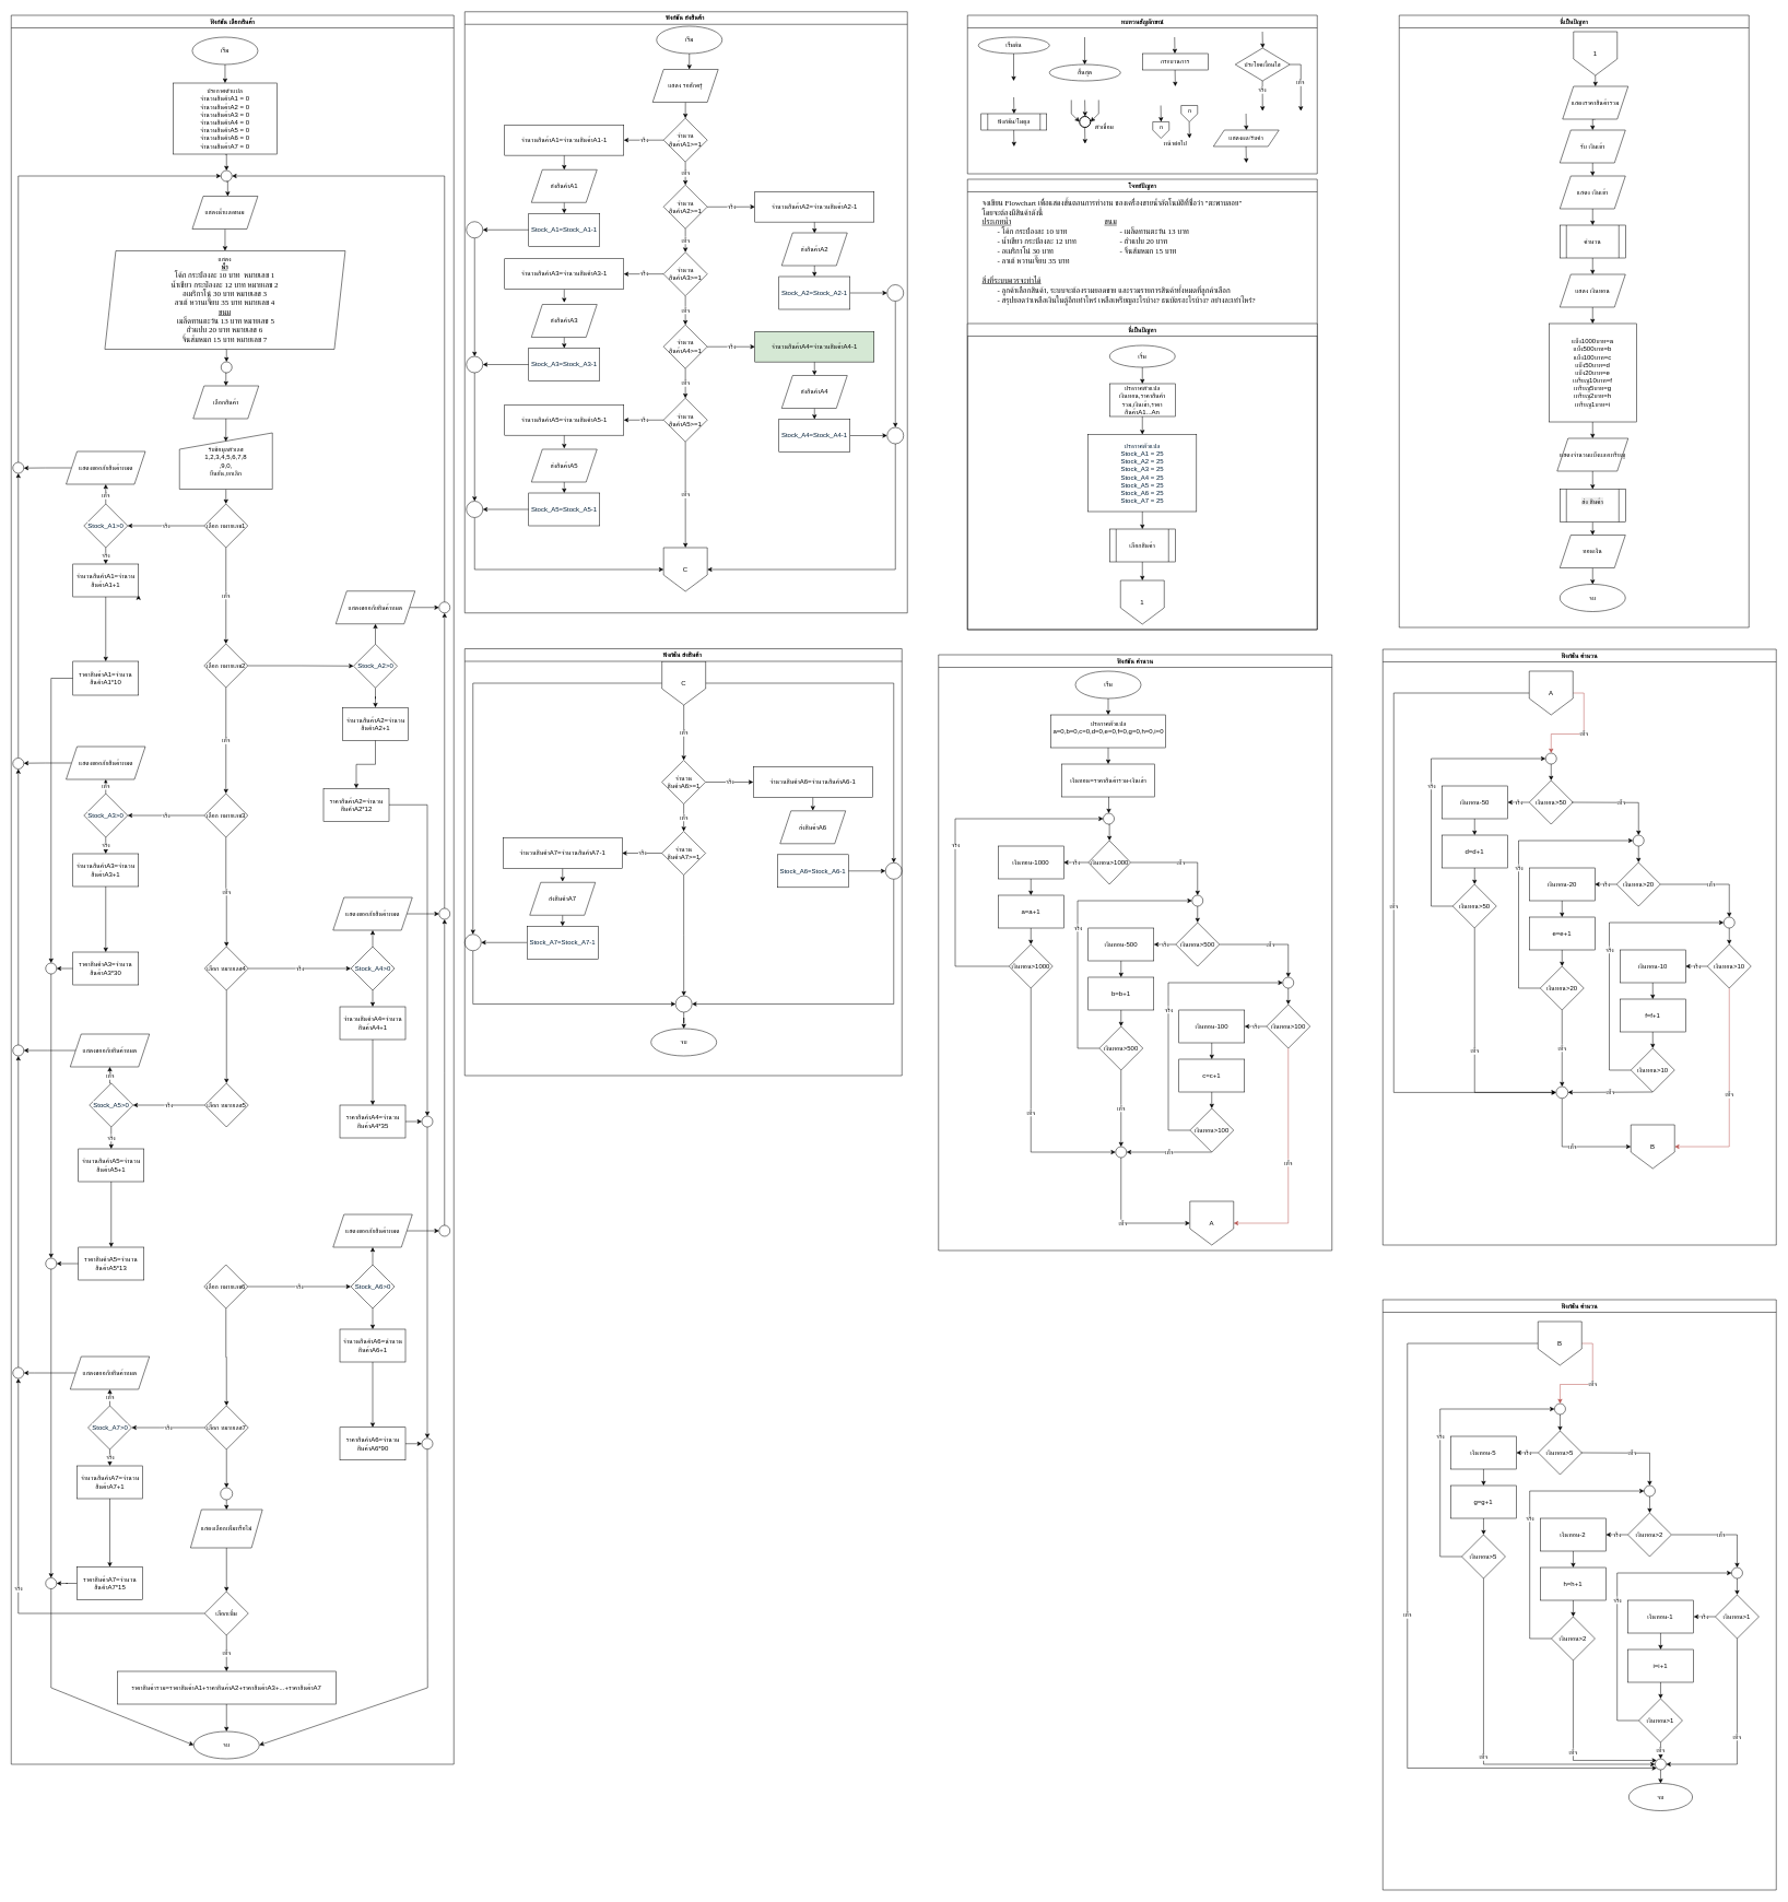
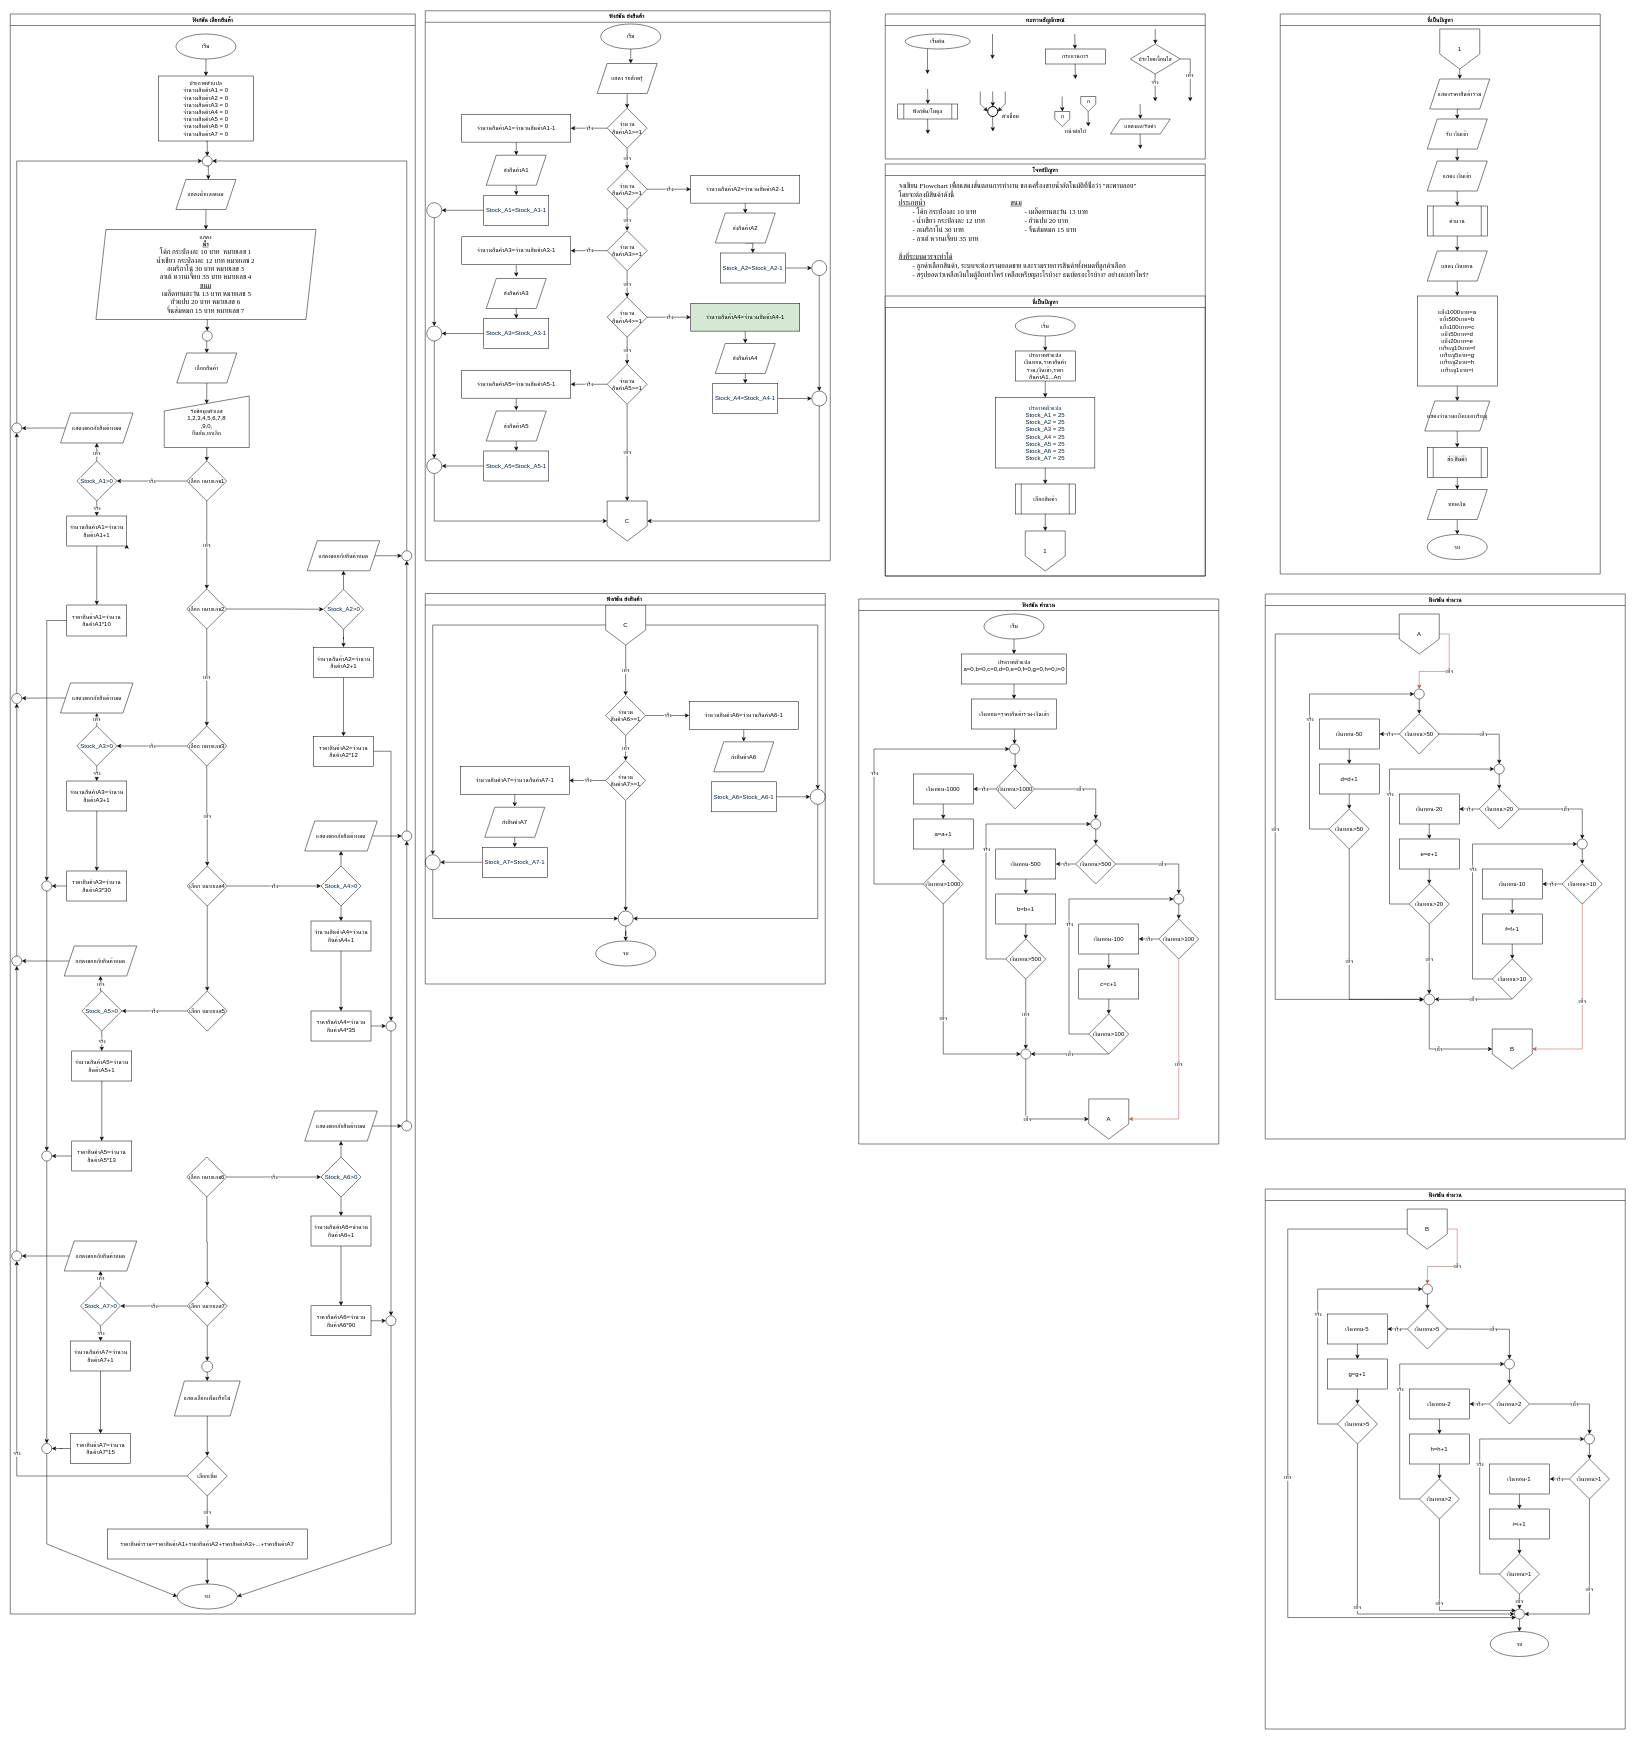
- <mxCell id="3" value="&lt;font data-font-src=&quot;https://fonts.googleapis.com/css?family=Sarabun&quot; face=&quot;Sarabun&quot;&gt;เริ่มต้น&lt;/font&gt;" style="ellipse;whiteSpace=wrap;html=1;" parent="2" vertex="1"><mxGeometry x="20" y="40" width="130" height="30" as="geometry" /></mxCell>
+ <mxCell id="3" value="&lt;font data-font-src=&quot;https://fonts.googleapis.com/css?family=Sarabun&quot; face=&quot;Sarabun&quot;&gt;เริ่มต้น&lt;/font&gt;" style="ellipse;whiteSpace=wrap;html=1;" parent="2" vertex="1"><mxGeometry x="40" y="40" width="130" height="30" as="geometry" /></mxCell>
- <mxCell id="5" value="&lt;font face=&quot;Sarabun&quot;&gt;สิ้นสุด&lt;/font&gt;" style="ellipse;whiteSpace=wrap;html=1;" parent="2" vertex="1"><mxGeometry x="150" y="90" width="130" height="30" as="geometry" /></mxCell>
- <mxCell id="374" value="&lt;span style=&quot;color: rgb(0, 29, 53); font-family: Arial, sans-serif; text-align: start; background-color: rgb(255, 255, 255);&quot;&gt;Stock_A2=&lt;/span&gt;&lt;span style=&quot;color: rgb(0, 29, 53); font-family: Arial, sans-serif; text-align: start; background-color: rgb(255, 255, 255);&quot;&gt;Stock_A2-1&lt;/span&gt;" style="rounded=0;whiteSpace=wrap;html=1;" vertex="1" parent="1"><mxGeometry x="1425" y="505" width="130" height="60" as="geometry" /></mxCell>
+ <mxCell id="374" value="&lt;span style=&quot;color: rgb(0, 29, 53); font-family: Arial, sans-serif; text-align: start; background-color: rgb(255, 255, 255);&quot;&gt;Stock_A2=&lt;/span&gt;&lt;span style=&quot;color: rgb(0, 29, 53); font-family: Arial, sans-serif; text-align: start; background-color: rgb(255, 255, 255);&quot;&gt;Stock_A2-1&lt;/span&gt;" style="rounded=0;whiteSpace=wrap;html=1;" vertex="1" parent="1"><mxGeometry x="1440" y="505" width="130" height="60" as="geometry" /></mxCell>
- <mxCell id="272" value="ราคาสินค้าA2=จำนวนสินค้าA2*12" style="rounded=0;whiteSpace=wrap;html=1;" vertex="1" parent="1"><mxGeometry x="591.5" y="1441.5" width="120" height="60" as="geometry" /></mxCell>
+ <mxCell id="272" value="ราคาสินค้าA2=จำนวนสินค้าA2*12" style="rounded=0;whiteSpace=wrap;html=1;" vertex="1" parent="1"><mxGeometry x="626.5" y="1471.5" width="120" height="60" as="geometry" /></mxCell>
